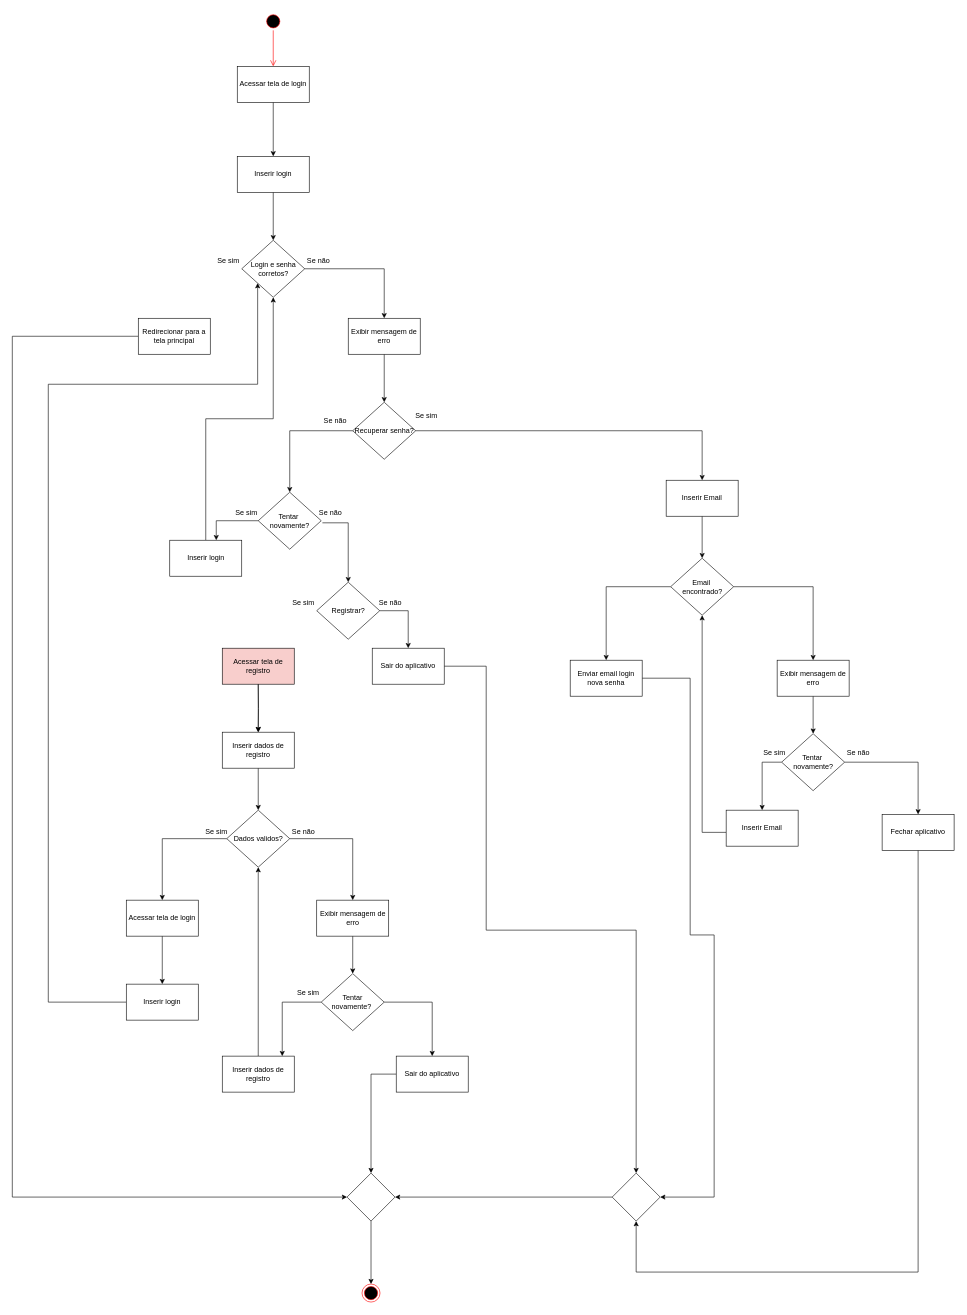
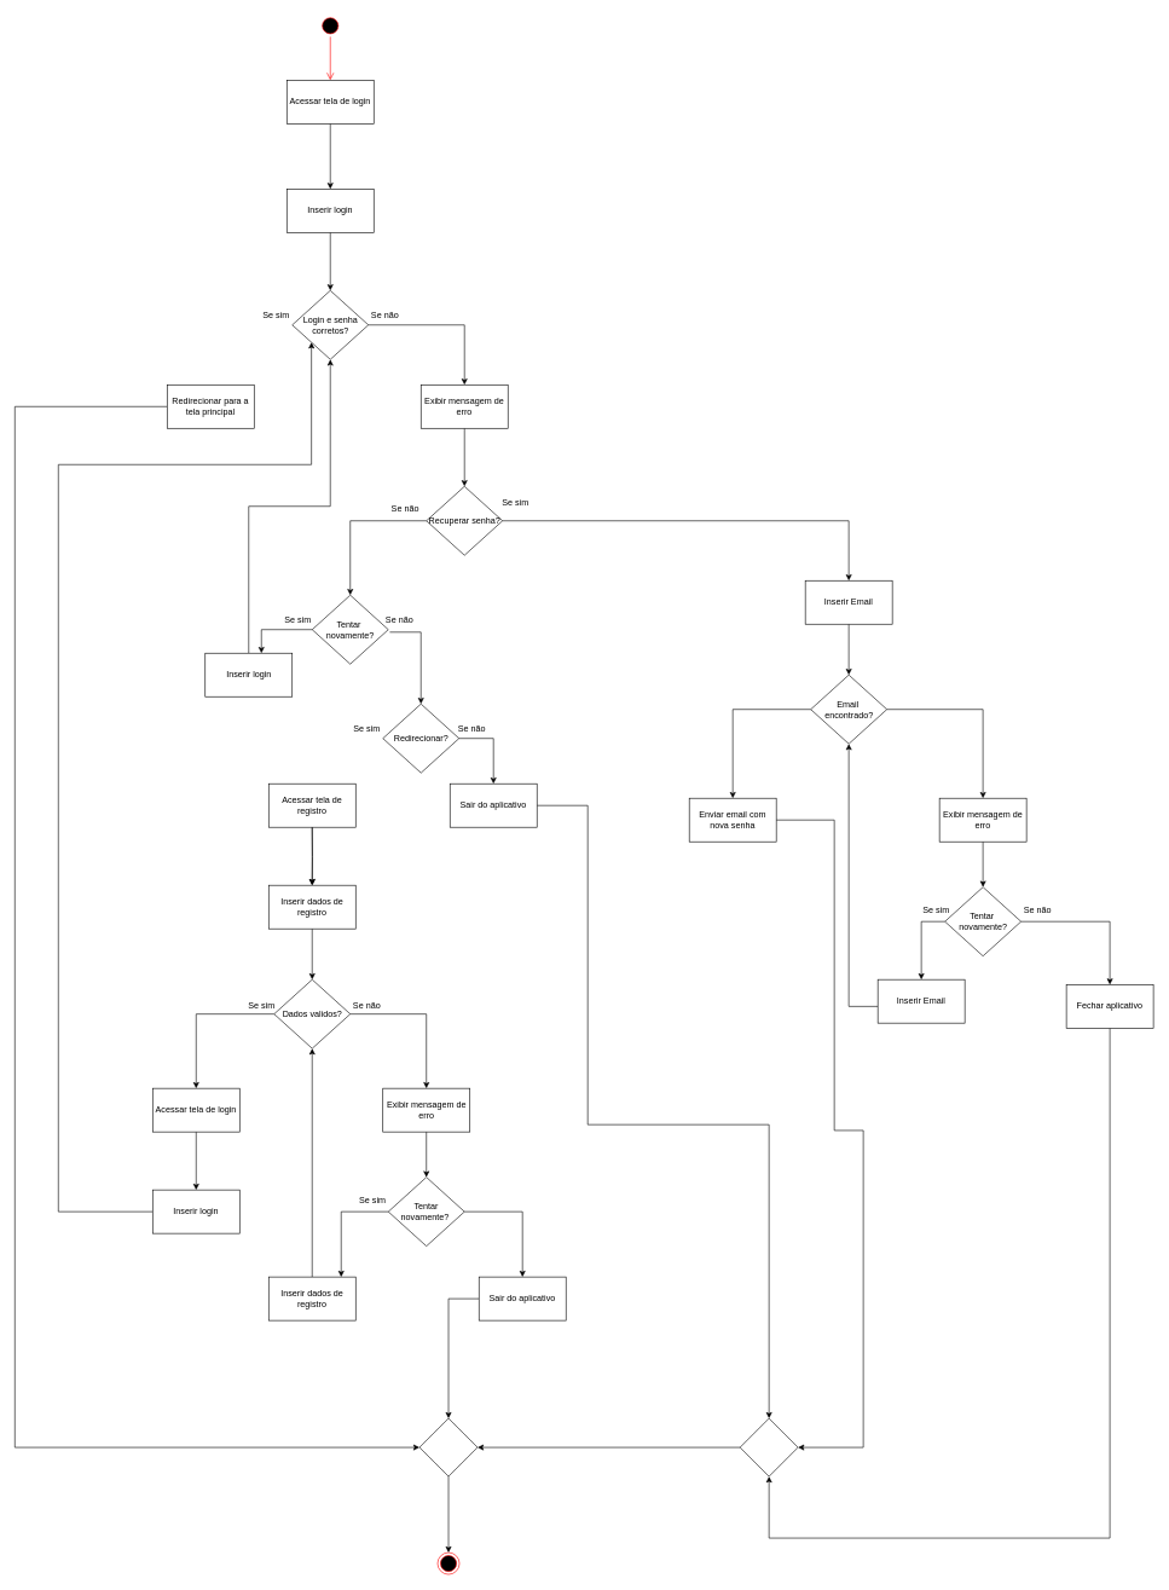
- <mxCell id="21" value="Registrar?" style="rhombus;whiteSpace=wrap;html=1;" parent="1" vertex="1"><mxGeometry x="527.5" y="970" width="105" height="95" as="geometry" /></mxCell>
+ <mxCell id="21" value="Redirecionar?" style="rhombus;whiteSpace=wrap;html=1;" parent="1" vertex="1"><mxGeometry x="527.5" y="970" width="105" height="95" as="geometry" /></mxCell>
- <mxCell id="28" value="Acessar tela de registro" style="whiteSpace=wrap;html=1;fillColor=#f8cecc;" vertex="1" parent="1"><mxGeometry x="370" y="1080" width="120" height="60" as="geometry" /></mxCell>
+ <mxCell id="28" value="Acessar tela de registro" style="whiteSpace=wrap;html=1;" vertex="1" parent="1"><mxGeometry x="370" y="1080" width="120" height="60" as="geometry" /></mxCell>
- <mxCell id="67" value="Enviar email login nova senha" style="whiteSpace=wrap;html=1;" vertex="1" parent="1"><mxGeometry x="950" y="1100" width="120" height="60" as="geometry" /></mxCell>
+ <mxCell id="67" value="Enviar email com nova senha" style="whiteSpace=wrap;html=1;" vertex="1" parent="1"><mxGeometry x="950" y="1100" width="120" height="60" as="geometry" /></mxCell>
